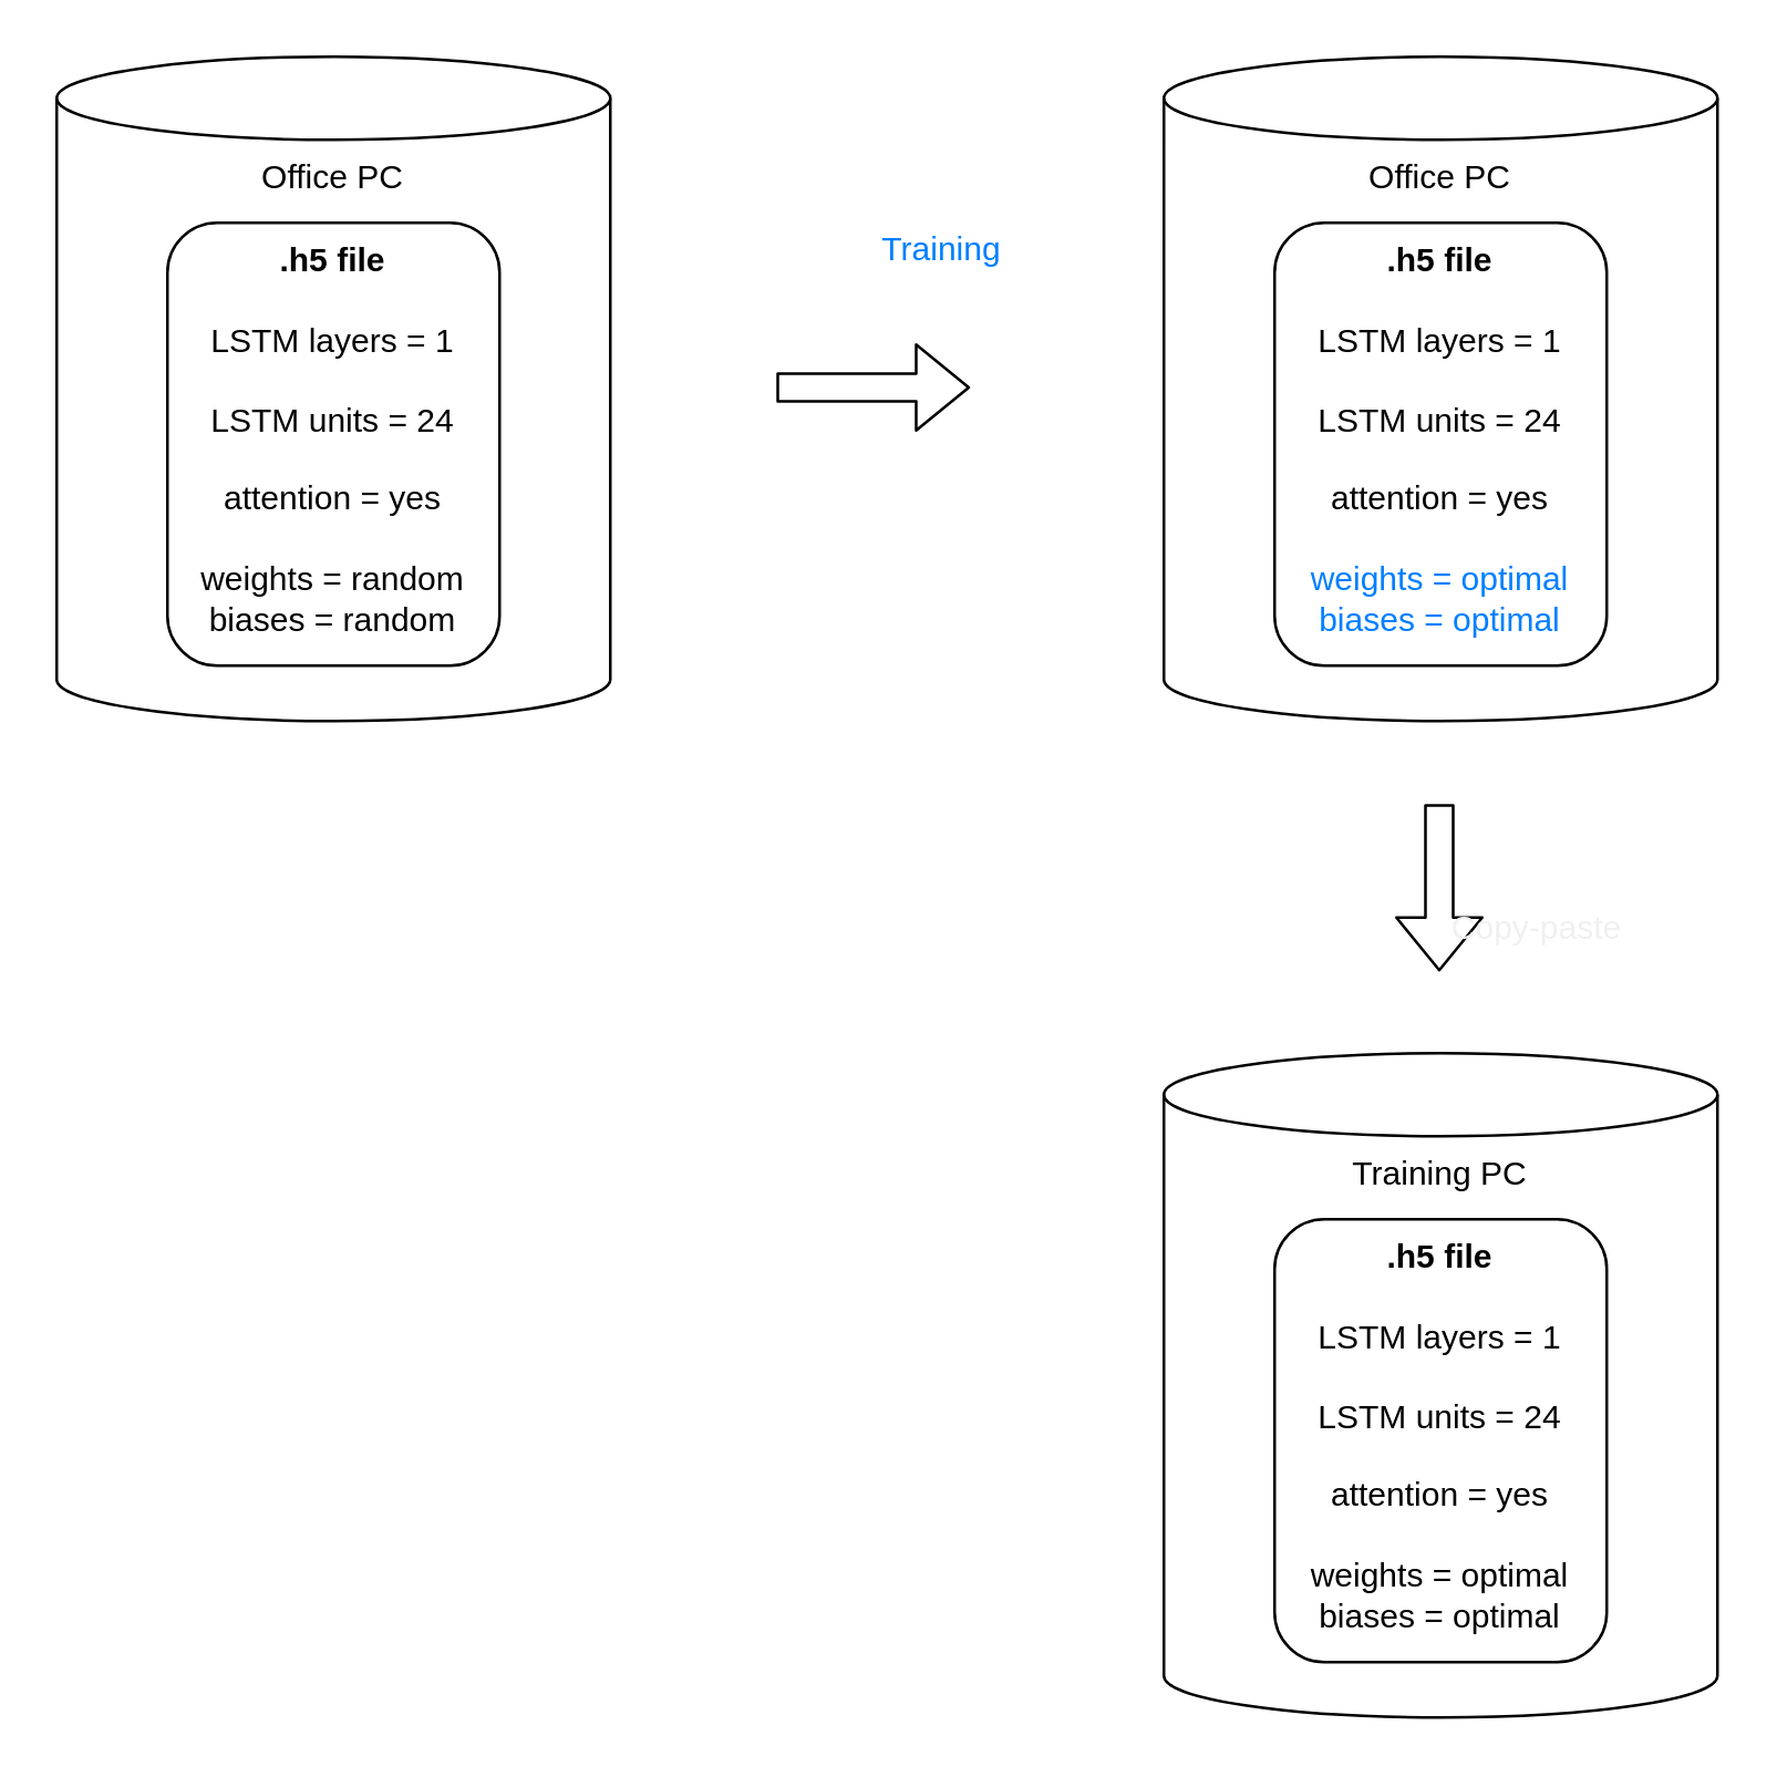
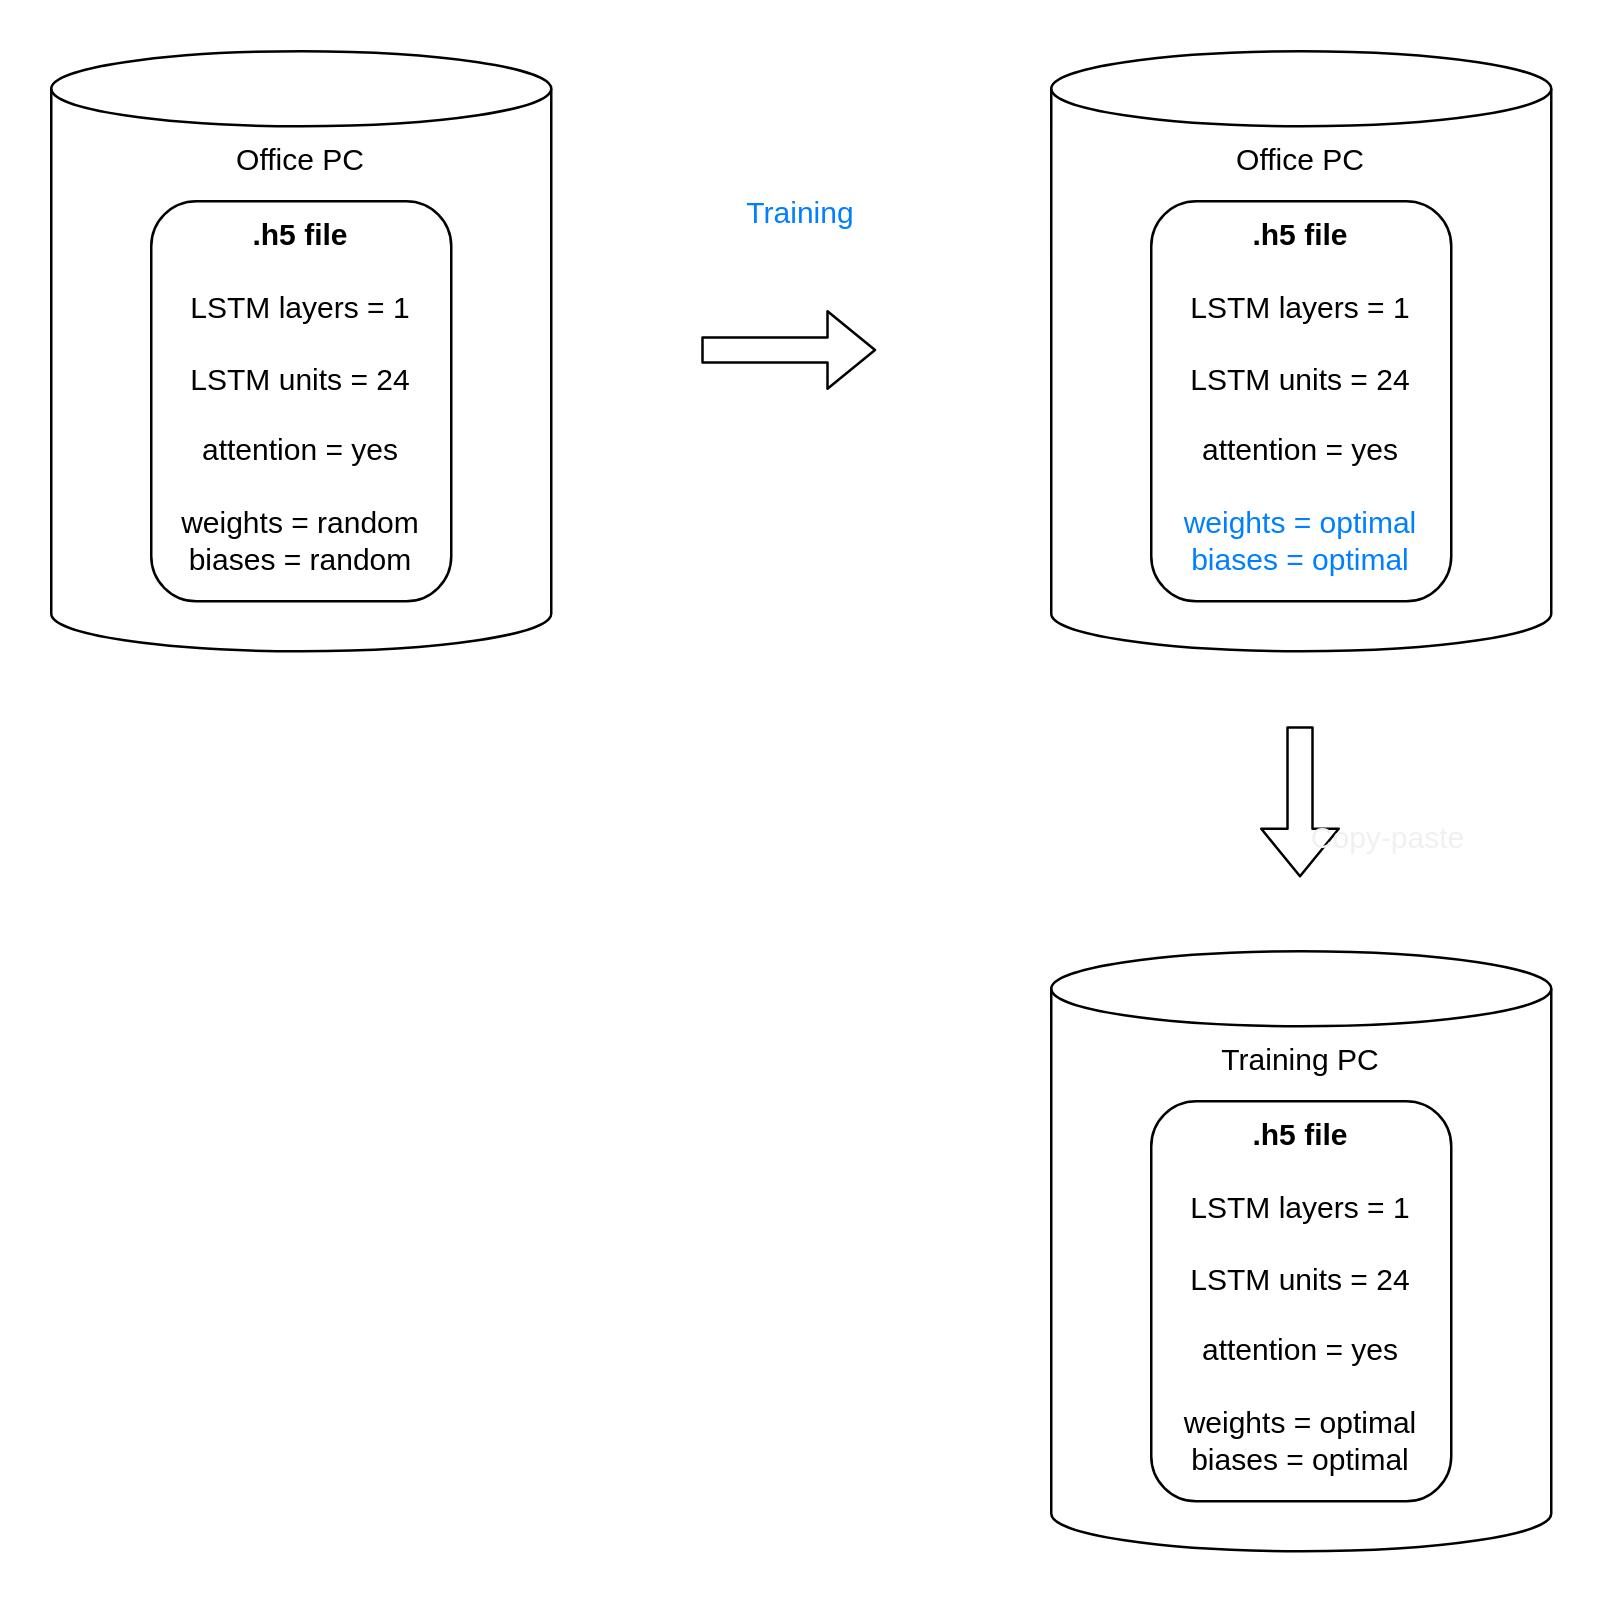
- <mxCell id="7" value="Training" style="text;html=1;strokeColor=none;fillColor=none;align=center;verticalAlign=middle;whiteSpace=wrap;rounded=0;fontColor=#007FFF;" vertex="1" parent="1"><mxGeometry x="310" y="75" width="60" height="30" as="geometry" /></mxCell>
+ <mxCell id="7" value="Training" style="text;html=1;strokeColor=none;fillColor=none;align=center;verticalAlign=middle;whiteSpace=wrap;rounded=0;fontColor=#007FFF;" vertex="1" parent="1"><mxGeometry x="290" y="70" width="60" height="30" as="geometry" /></mxCell>
